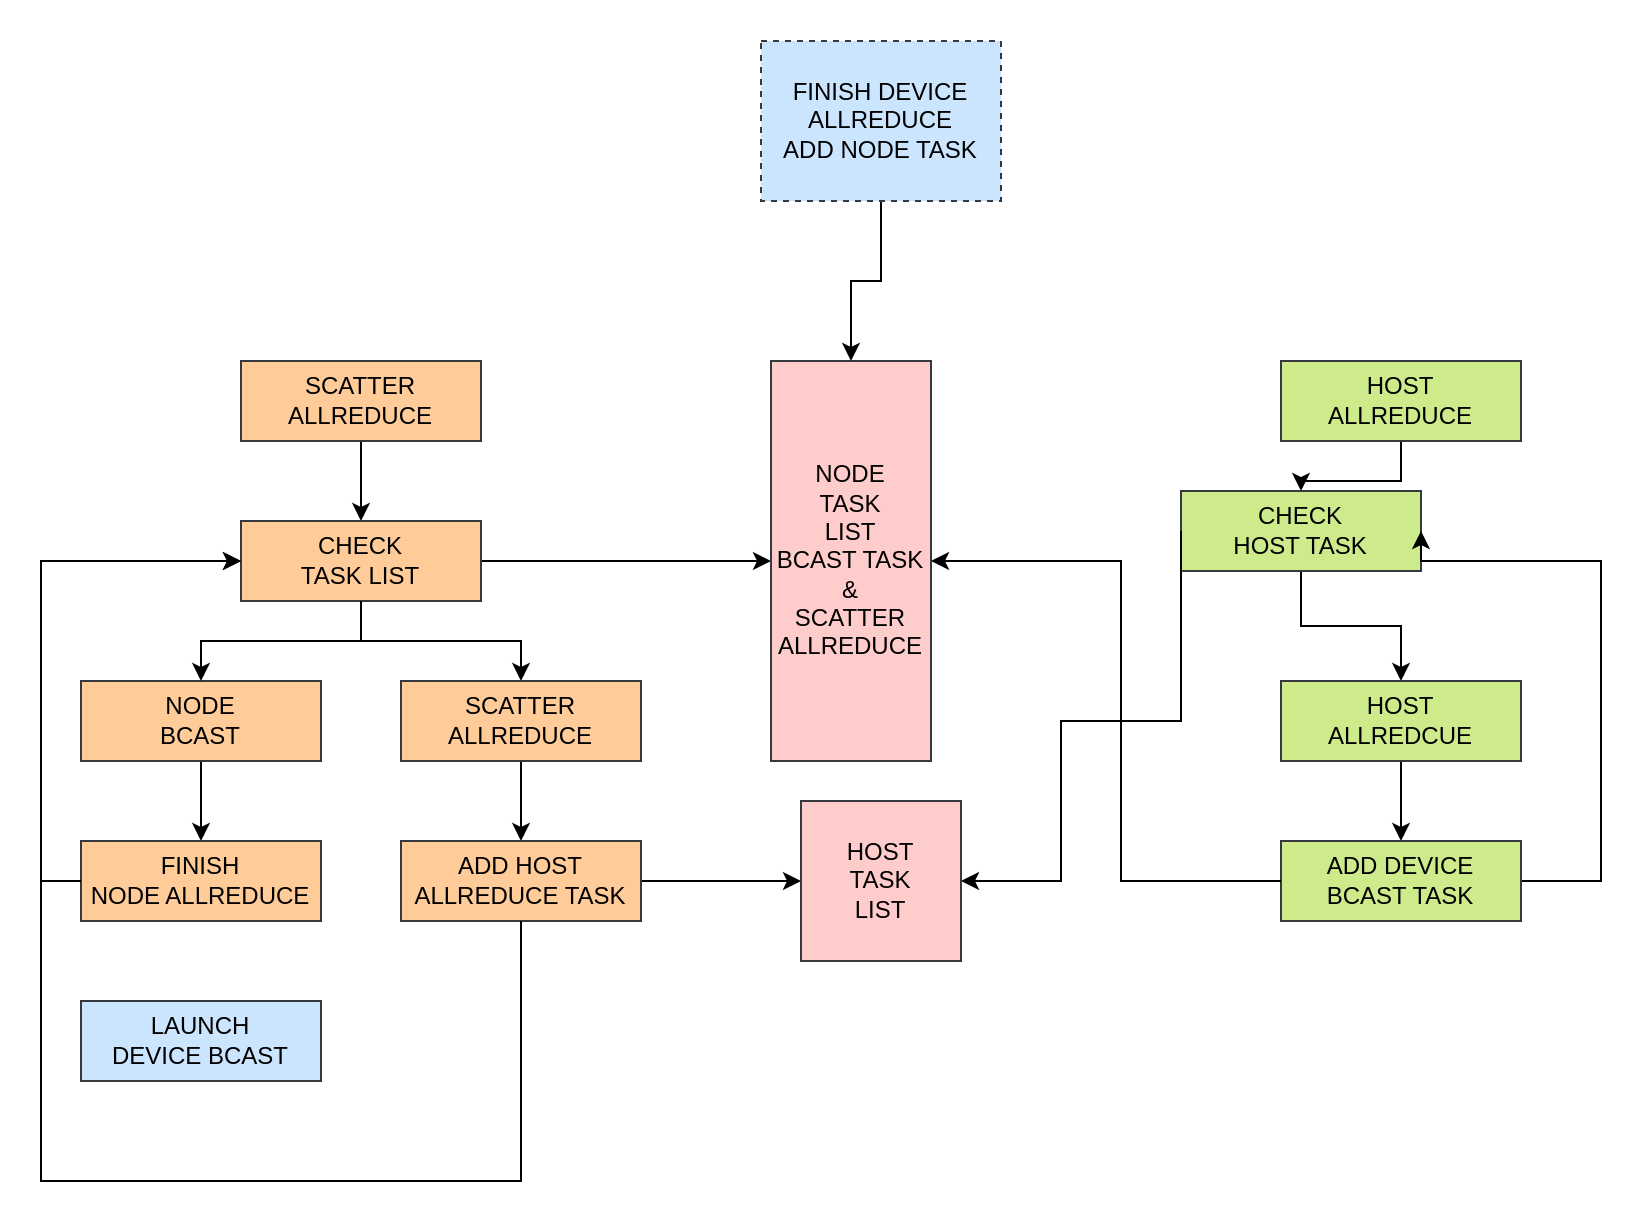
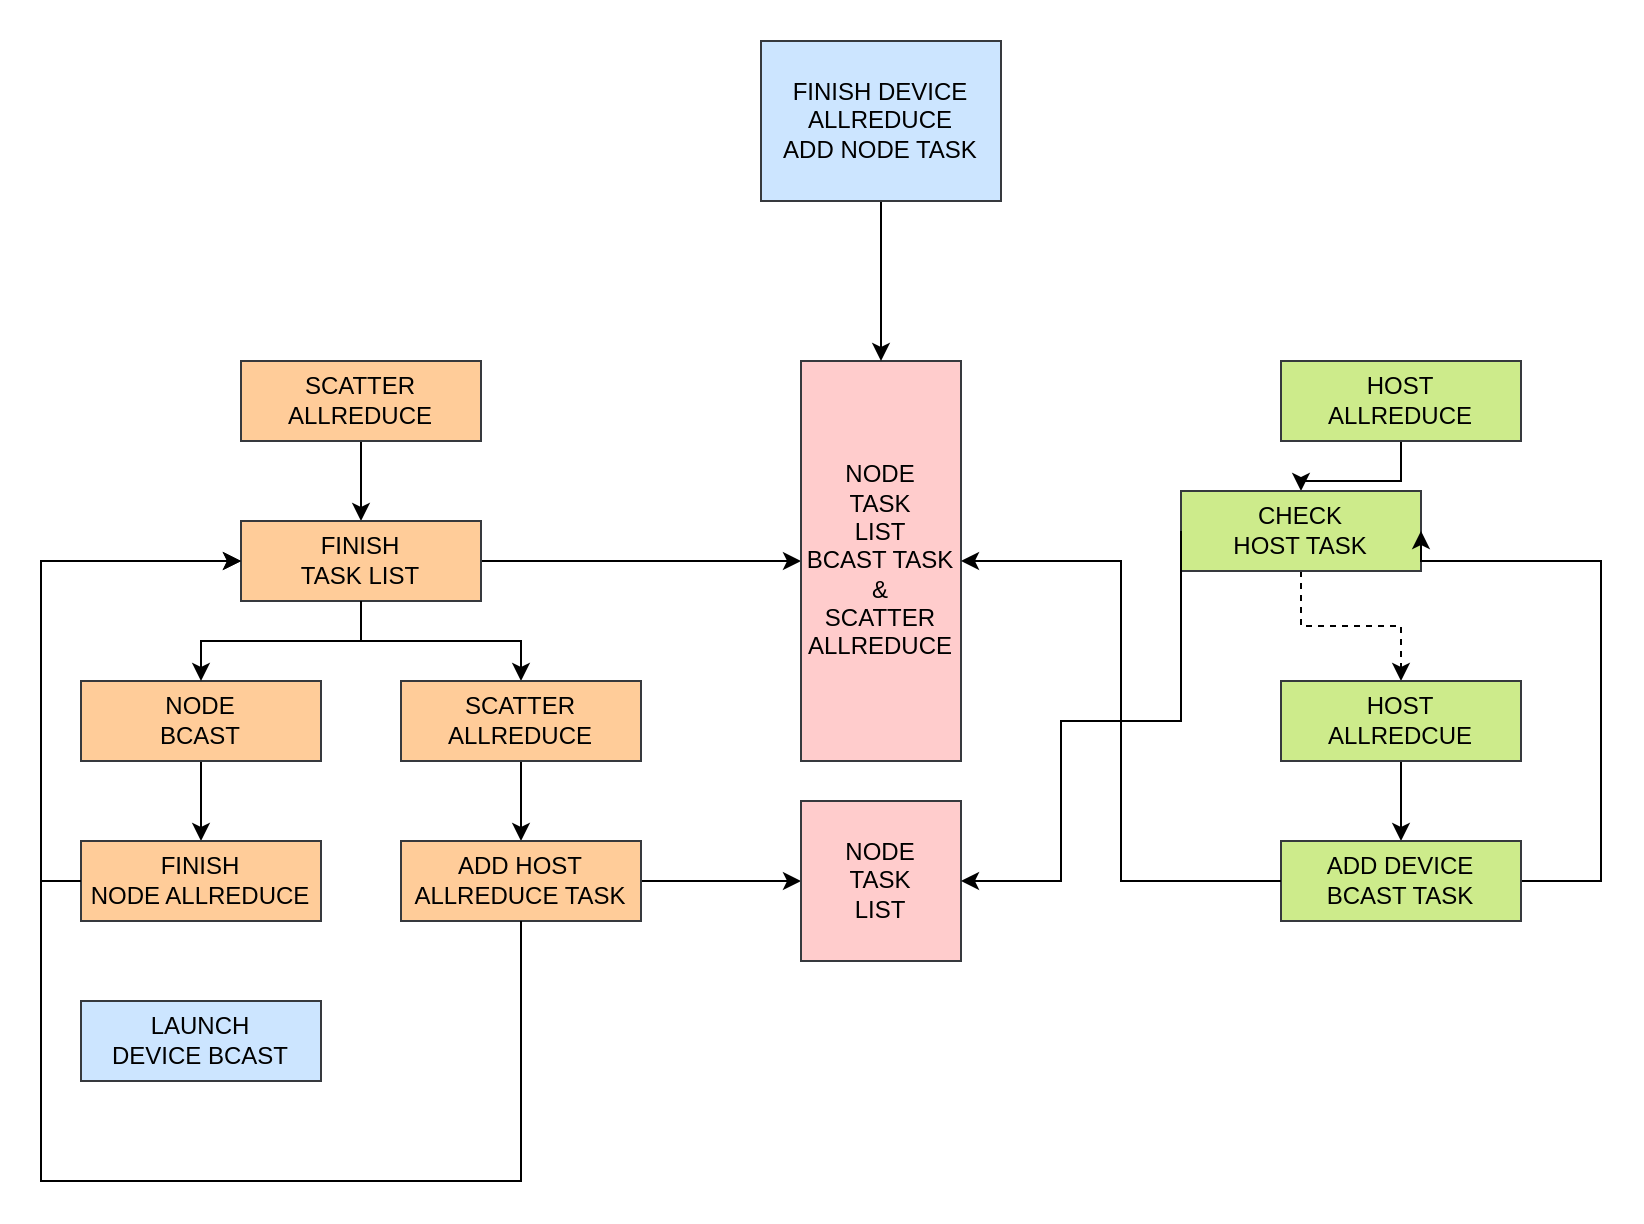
- <mxCell id="28" value="FINISH DEVICE&lt;br&gt;ALLREDUCE&lt;br&gt;ADD NODE TASK" style="rounded=0;whiteSpace=wrap;html=1;fillColor=#cce5ff;strokeColor=#36393d;dashed=1;" vertex="1" parent="1"><mxGeometry x="380" y="20" width="120" height="80" as="geometry" /></mxCell>
+ <mxCell id="28" value="FINISH DEVICE&lt;br&gt;ALLREDUCE&lt;br&gt;ADD NODE TASK" style="rounded=0;whiteSpace=wrap;html=1;fillColor=#cce5ff;strokeColor=#36393d;" vertex="1" parent="1"><mxGeometry x="380" y="20" width="120" height="80" as="geometry" /></mxCell>
- <mxCell id="6" value="CHECK&lt;br&gt;TASK LIST" style="rounded=0;whiteSpace=wrap;html=1;fillColor=#ffcc99;strokeColor=#36393d;" vertex="1" parent="1"><mxGeometry x="120" y="260" width="120" height="40" as="geometry" /></mxCell>
+ <mxCell id="6" value="FINISH&lt;br&gt;TASK LIST" style="rounded=0;whiteSpace=wrap;html=1;fillColor=#ffcc99;strokeColor=#36393d;" vertex="1" parent="1"><mxGeometry x="120" y="260" width="120" height="40" as="geometry" /></mxCell>
- <mxCell id="11" value="NODE&lt;br&gt;TASK&lt;br&gt;LIST&lt;br&gt;BCAST TASK&lt;br&gt;&amp;amp;&lt;br&gt;SCATTER&lt;br&gt;ALLREDUCE" style="rounded=0;whiteSpace=wrap;html=1;fillColor=#ffcccc;strokeColor=#36393d;" vertex="1" parent="1"><mxGeometry x="385" y="180" width="80" height="200" as="geometry" /></mxCell>
+ <mxCell id="11" value="NODE&lt;br&gt;TASK&lt;br&gt;LIST&lt;br&gt;BCAST TASK&lt;br&gt;&amp;amp;&lt;br&gt;SCATTER&lt;br&gt;ALLREDUCE" style="rounded=0;whiteSpace=wrap;html=1;fillColor=#ffcccc;strokeColor=#36393d;" vertex="1" parent="1"><mxGeometry x="400" y="180" width="80" height="200" as="geometry" /></mxCell>
- <mxCell id="12" value="" style="edgeStyle=orthogonalEdgeStyle;rounded=0;orthogonalLoop=1;jettySize=auto;html=1;" edge="1" parent="1" source="13" target="17"><mxGeometry relative="1" as="geometry" /></mxCell>
+ <mxCell id="12" value="" style="edgeStyle=orthogonalEdgeStyle;rounded=0;orthogonalLoop=1;jettySize=auto;html=1;dashed=1;" edge="1" parent="1" source="13" target="17"><mxGeometry relative="1" as="geometry" /></mxCell>
- <mxCell id="21" value="HOST&lt;br&gt;TASK&lt;br&gt;LIST" style="rounded=0;whiteSpace=wrap;html=1;fillColor=#ffcccc;strokeColor=#36393d;" vertex="1" parent="1"><mxGeometry x="400" y="400" width="80" height="80" as="geometry" /></mxCell>
+ <mxCell id="21" value="NODE&lt;br&gt;TASK&lt;br&gt;LIST" style="rounded=0;whiteSpace=wrap;html=1;fillColor=#ffcccc;strokeColor=#36393d;" vertex="1" parent="1"><mxGeometry x="400" y="400" width="80" height="80" as="geometry" /></mxCell>
